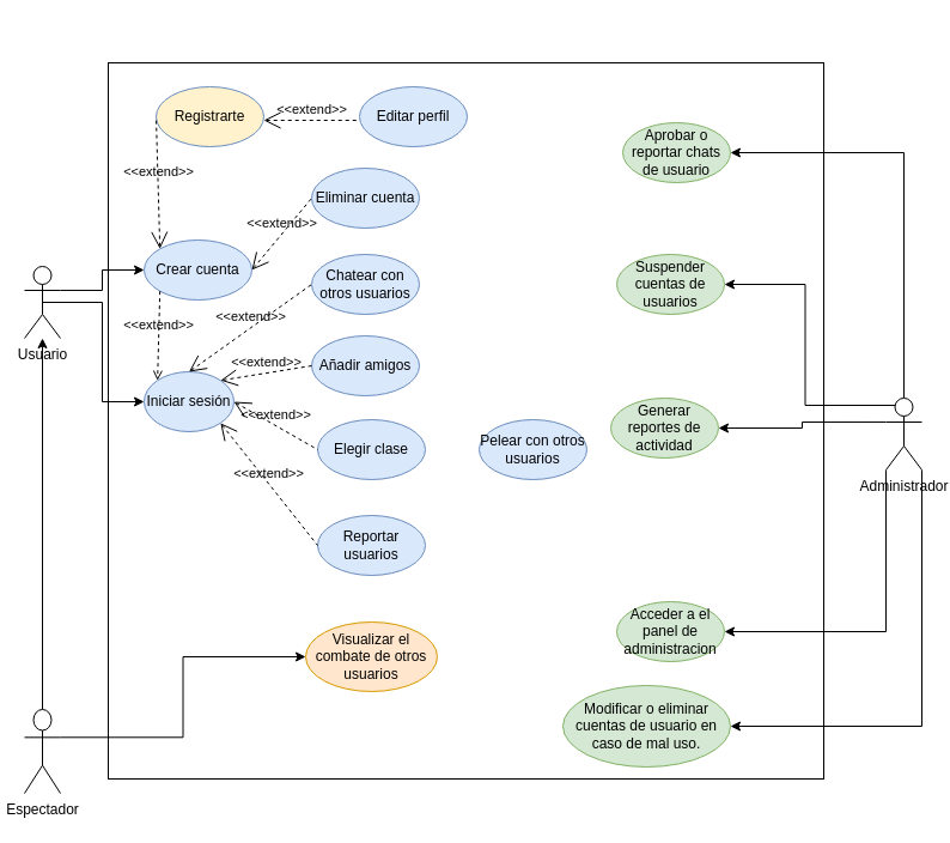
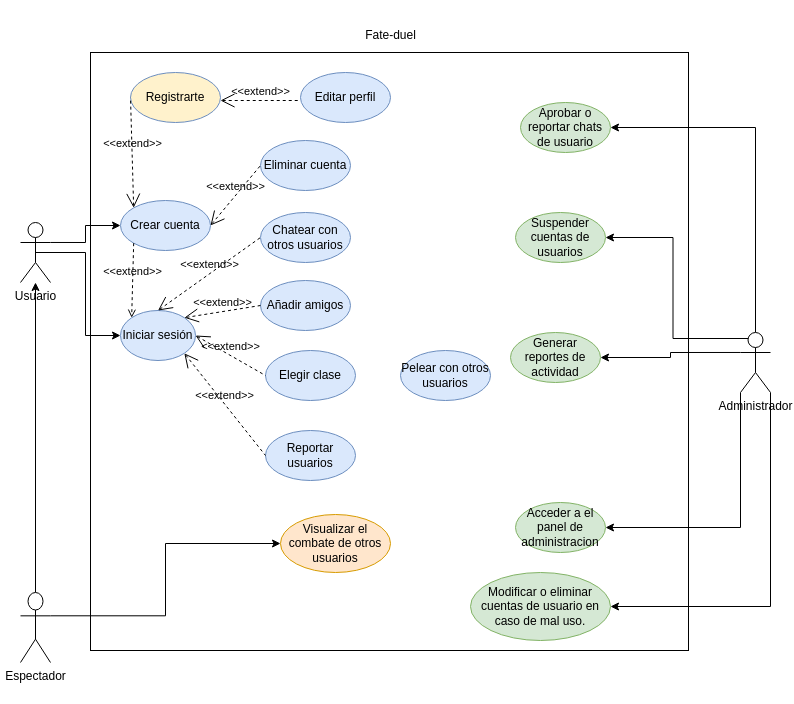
+ <mxCell id="33" value="Fate-duel" style="text;html=1;align=center;verticalAlign=middle;resizable=0;points=[];autosize=1;strokeColor=none;fillColor=none;" parent="2" vertex="1"><mxGeometry x="335" width="70" height="30" as="geometry" /></mxCell>
- <mxCell id="21" value="Visualizar el combate de otros usuarios" style="ellipse;whiteSpace=wrap;html=1;fillColor=#ffe6cc;strokeColor=#d79b00;" parent="2" vertex="1"><mxGeometry x="235" y="499" width="110" height="58" as="geometry" /></mxCell>
+ <mxCell id="21" value="Visualizar el combate de otros usuarios" style="ellipse;whiteSpace=wrap;html=1;fillColor=#ffe6cc;strokeColor=#d79b00;" parent="2" vertex="1"><mxGeometry x="260" y="494" width="110" height="58" as="geometry" /></mxCell>
